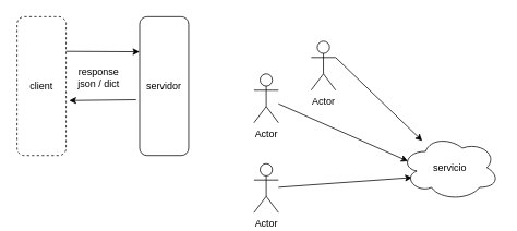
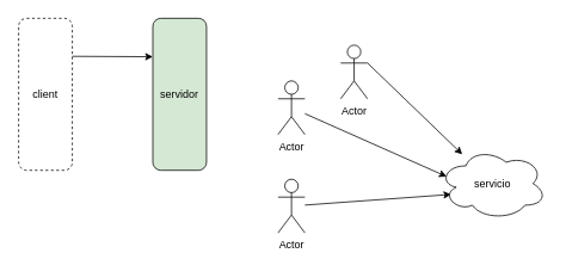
- <mxCell id="6" value="response&lt;br&gt;json / dict" style="text;html=1;strokeColor=none;fillColor=none;align=center;verticalAlign=middle;whiteSpace=wrap;rounded=0;" parent="1" vertex="1"><mxGeometry x="90" y="80" width="60" height="30" as="geometry" /></mxCell>
- <mxCell id="3" value="servidor" style="rounded=1;whiteSpace=wrap;html=1;" parent="1" vertex="1"><mxGeometry x="170" y="20" width="60" height="170" as="geometry" /></mxCell>
+ <mxCell id="3" value="servidor" style="rounded=1;whiteSpace=wrap;html=1;fillColor=#d5e8d4;" parent="1" vertex="1"><mxGeometry x="170" y="20" width="60" height="170" as="geometry" /></mxCell>
- <mxCell id="5" value="" style="endArrow=classic;html=1;exitX=-0.071;exitY=0.598;exitDx=0;exitDy=0;entryX=1.063;entryY=0.604;entryDx=0;entryDy=0;entryPerimeter=0;exitPerimeter=0;" parent="1" source="3" target="2" edge="1"><mxGeometry width="50" height="50" relative="1" as="geometry"><mxPoint x="90" y="72.5" as="sourcePoint" /><mxPoint x="180" y="73" as="targetPoint" /></mxGeometry></mxCell>
